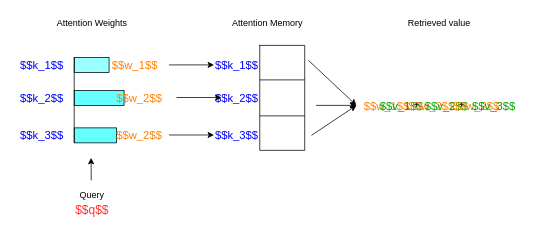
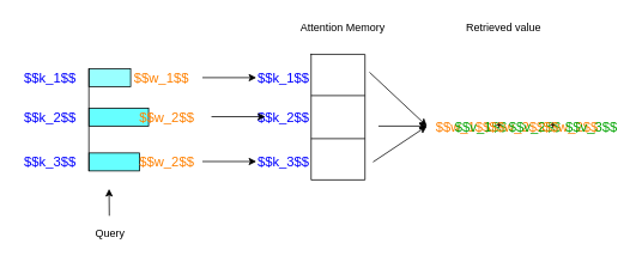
- <mxCell id="12" value="Attention Weights" style="text;html=1;align=center;verticalAlign=middle;resizable=0;points=[];autosize=1;fontColor=#000000;" vertex="1" parent="1"><mxGeometry x="66.75" y="20" width="110" height="20" as="geometry" /></mxCell>
- <mxCell id="2" value="Attention Memory" style="text;html=1;align=center;verticalAlign=middle;resizable=0;points=[];autosize=1;" vertex="1" parent="1"><mxGeometry x="301" y="20" width="110" height="20" as="geometry" /></mxCell>
+ <mxCell id="2" value="Attention Memory" style="text;html=1;align=center;verticalAlign=middle;resizable=0;points=[];autosize=1;" vertex="1" parent="1"><mxGeometry x="326" y="20" width="110" height="20" as="geometry" /></mxCell>
- <mxCell id="36" value="Retrieved value" style="text;html=1;align=center;verticalAlign=middle;resizable=0;points=[];autosize=1;fontColor=#000000;" vertex="1" parent="1"><mxGeometry x="535" y="20" width="100" height="20" as="geometry" /></mxCell>
+ <mxCell id="36" value="Retrieved value" style="text;html=1;align=center;verticalAlign=middle;resizable=0;points=[];autosize=1;fontColor=#000000;" vertex="1" parent="1"><mxGeometry x="510" y="20" width="100" height="20" as="geometry" /></mxCell>
- <mxCell id="13" value="$$q$$" style="text;html=1;align=center;verticalAlign=middle;resizable=0;points=[];autosize=1;fontColor=#FF3333;fontSize=16;" vertex="1" parent="1"><mxGeometry x="91.75" y="270" width="60" height="20" as="geometry" /></mxCell>
